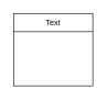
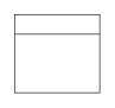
- <mxCell id="4" value="Text" style="text;html=1;strokeColor=none;fillColor=none;align=center;verticalAlign=middle;whiteSpace=wrap;rounded=0;" parent="1" vertex="1"><mxGeometry x="20" y="20" width="120" height="30" as="geometry" /></mxCell>
